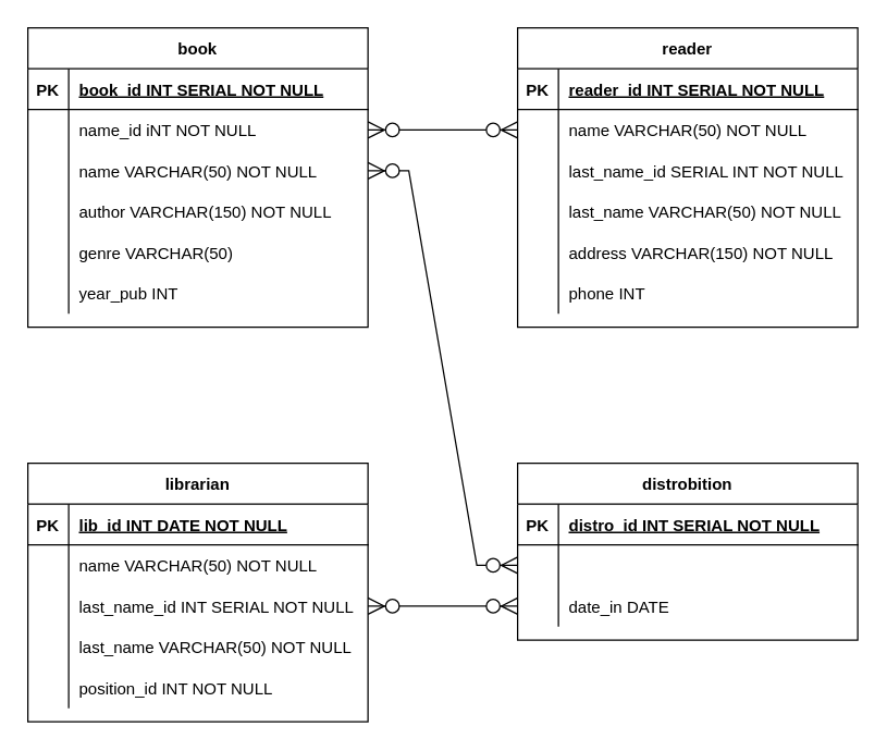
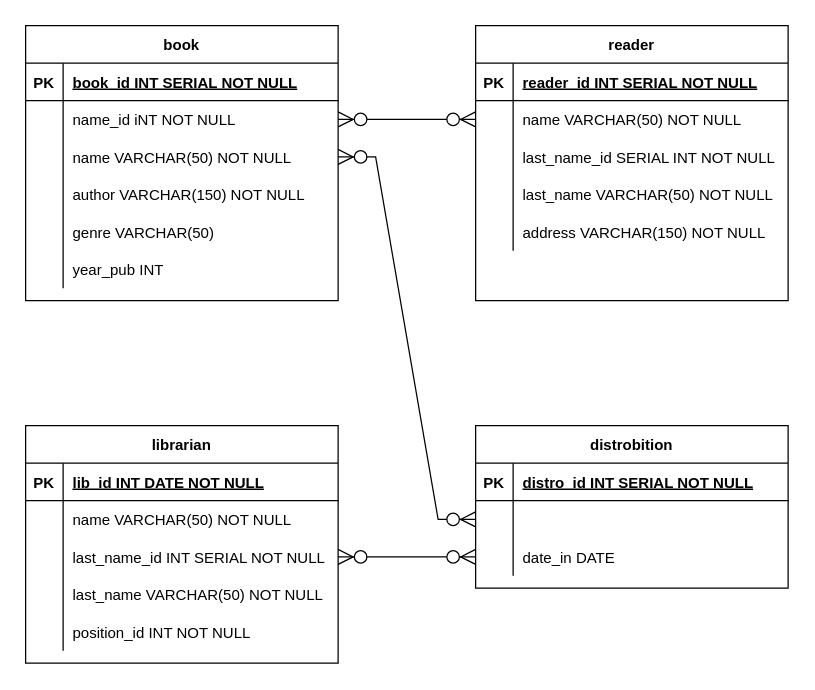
- <mxCell id="39" value="phone INT" style="shape=partialRectangle;overflow=hidden;connectable=0;fillColor=none;top=0;left=0;bottom=0;right=0;align=left;spacingLeft=6;" vertex="1" parent="37"><mxGeometry x="30" width="220" height="30" as="geometry"><mxRectangle width="220" height="30" as="alternateBounds" /></mxGeometry></mxCell>
